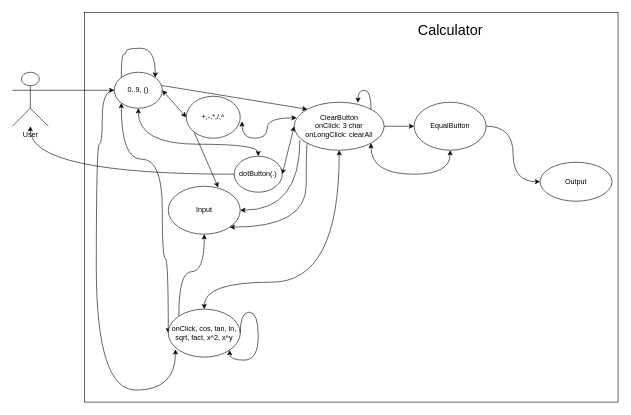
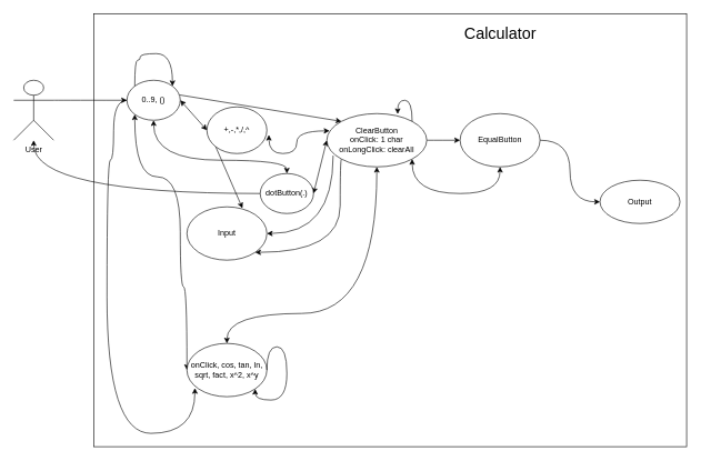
- <mxCell id="15" value="ClearButton&lt;br&gt;onClick: 3 char&lt;br&gt;onLongClick: clearAll" style="ellipse;whiteSpace=wrap;html=1;" parent="1" vertex="1"><mxGeometry x="490" y="170" width="150" height="80" as="geometry" /></mxCell>
+ <mxCell id="15" value="ClearButton&lt;br&gt;onClick: 1 char&lt;br&gt;onLongClick: clearAll" style="ellipse;whiteSpace=wrap;html=1;" parent="1" vertex="1"><mxGeometry x="490" y="170" width="150" height="80" as="geometry" /></mxCell>
- <mxCell id="21" style="edgeStyle=orthogonalEdgeStyle;curved=1;rounded=0;orthogonalLoop=1;jettySize=auto;html=1;exitX=0;exitY=0;exitDx=0;exitDy=0;entryX=0.5;entryY=1;entryDx=0;entryDy=0;" parent="1" source="22" target="32" edge="1"><mxGeometry relative="1" as="geometry" /></mxCell>
